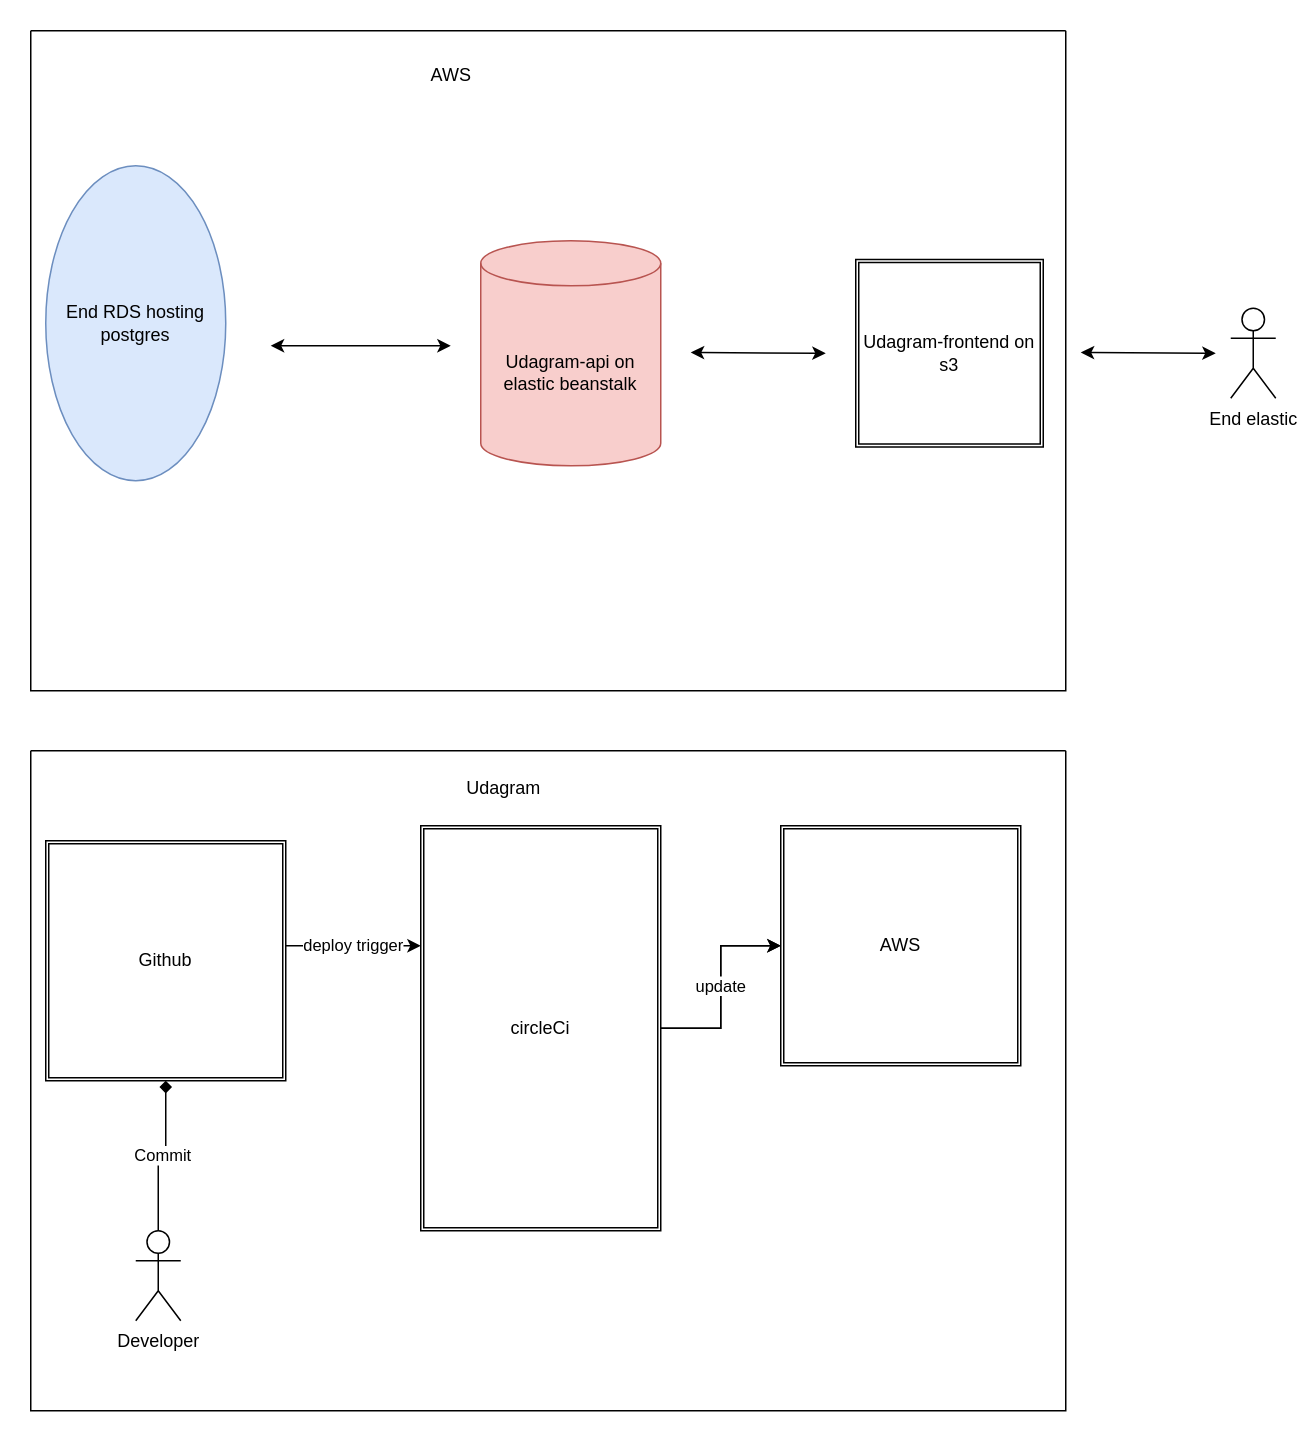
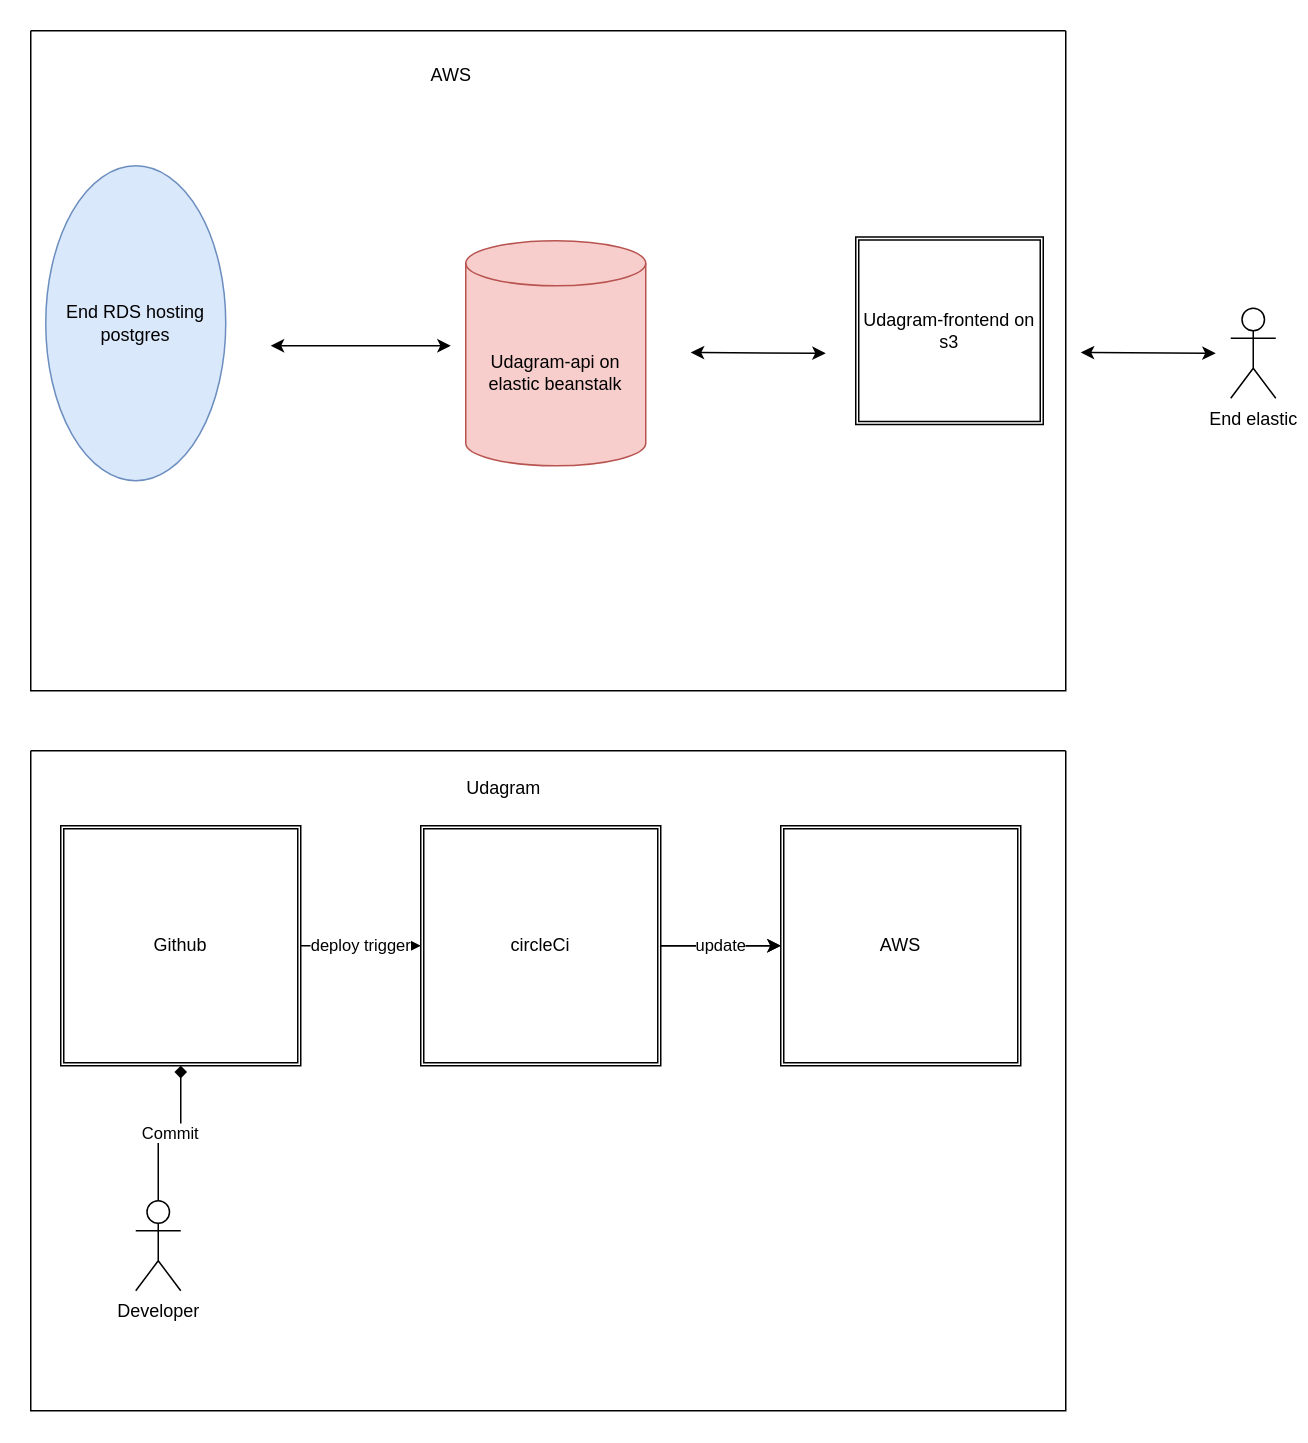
- <mxCell id="2" value="Udagram-api on elastic beanstalk" style="shape=cylinder3;whiteSpace=wrap;html=1;boundedLbl=1;backgroundOutline=1;size=15;fillColor=#f8cecc;strokeColor=#b85450;" vertex="1" parent="1"><mxGeometry x="320" y="160" width="120" height="150" as="geometry" /></mxCell>
+ <mxCell id="2" value="Udagram-api on elastic beanstalk" style="shape=cylinder3;whiteSpace=wrap;html=1;boundedLbl=1;backgroundOutline=1;size=15;fillColor=#f8cecc;strokeColor=#b85450;" vertex="1" parent="1"><mxGeometry x="310" y="160" width="120" height="150" as="geometry" /></mxCell>
- <mxCell id="7" value="Udagram-frontend on s3" style="shape=ext;double=1;whiteSpace=wrap;html=1;aspect=fixed;" vertex="1" parent="1"><mxGeometry x="570" y="172.5" width="125" height="125" as="geometry" /></mxCell>
+ <mxCell id="7" value="Udagram-frontend on s3" style="shape=ext;double=1;whiteSpace=wrap;html=1;aspect=fixed;" vertex="1" parent="1"><mxGeometry x="570" y="157.5" width="125" height="125" as="geometry" /></mxCell>
- <mxCell id="13" value="Github" style="shape=ext;double=1;whiteSpace=wrap;html=1;aspect=fixed;" vertex="1" parent="1"><mxGeometry x="30" y="560" width="160" height="160" as="geometry" /></mxCell>
+ <mxCell id="13" value="Github" style="shape=ext;double=1;whiteSpace=wrap;html=1;aspect=fixed;" vertex="1" parent="1"><mxGeometry x="40" y="550" width="160" height="160" as="geometry" /></mxCell>
- <mxCell id="18" value="circleCi" style="shape=ext;double=1;whiteSpace=wrap;html=1;aspect=fixed;" vertex="1" parent="1"><mxGeometry x="280" y="550" width="160" height="270" as="geometry" /></mxCell>
+ <mxCell id="18" value="circleCi" style="shape=ext;double=1;whiteSpace=wrap;html=1;aspect=fixed;" vertex="1" parent="1"><mxGeometry x="280" y="550" width="160" height="160" as="geometry" /></mxCell>
- <mxCell id="15" value="Developer" style="shape=umlActor;verticalLabelPosition=bottom;verticalAlign=top;html=1;outlineConnect=0;" vertex="1" parent="1"><mxGeometry x="90" y="820" width="30" height="60" as="geometry" /></mxCell>
+ <mxCell id="15" value="Developer" style="shape=umlActor;verticalLabelPosition=bottom;verticalAlign=top;html=1;outlineConnect=0;" vertex="1" parent="1"><mxGeometry x="90" y="800" width="30" height="60" as="geometry" /></mxCell>
